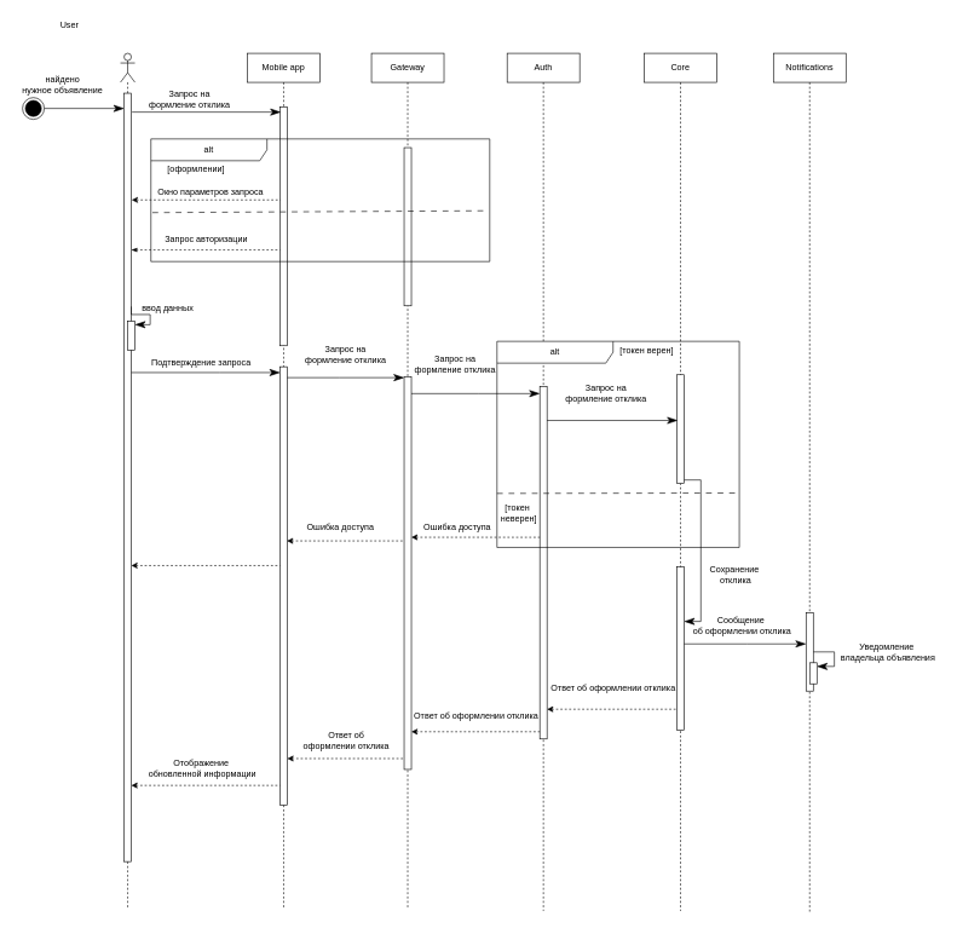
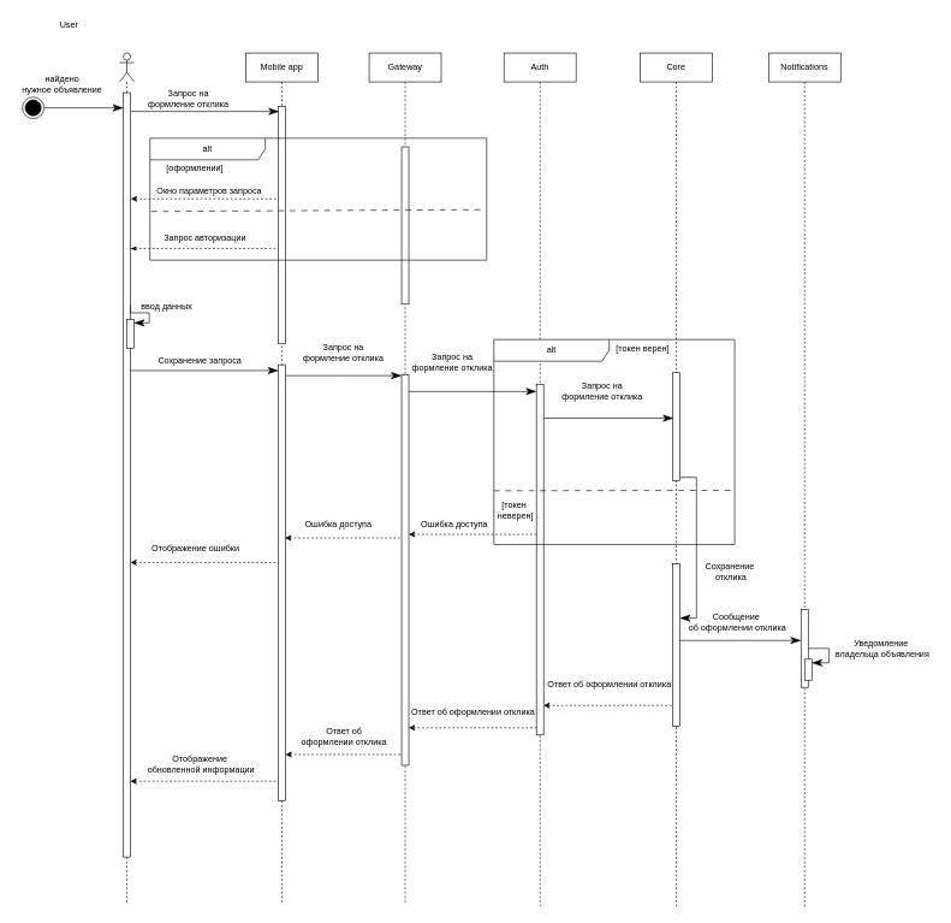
- <mxCell id="43" value="Подтверждение запроса" style="text;html=1;align=center;verticalAlign=middle;resizable=0;points=[];autosize=1;strokeColor=none;fillColor=none;" vertex="1" parent="1"><mxGeometry x="198" y="486" width="155" height="26" as="geometry" /></mxCell>
+ <mxCell id="43" value="Сохранение запроса" style="text;html=1;align=center;verticalAlign=middle;resizable=0;points=[];autosize=1;strokeColor=none;fillColor=none;" vertex="1" parent="1"><mxGeometry x="198" y="486" width="155" height="26" as="geometry" /></mxCell>
+ <mxCell id="52" value="Отображение ошибки" style="text;html=1;align=center;verticalAlign=middle;resizable=0;points=[];autosize=1;strokeColor=none;fillColor=none;" vertex="1" parent="1"><mxGeometry x="200" y="747" width="139" height="26" as="geometry" /></mxCell>
